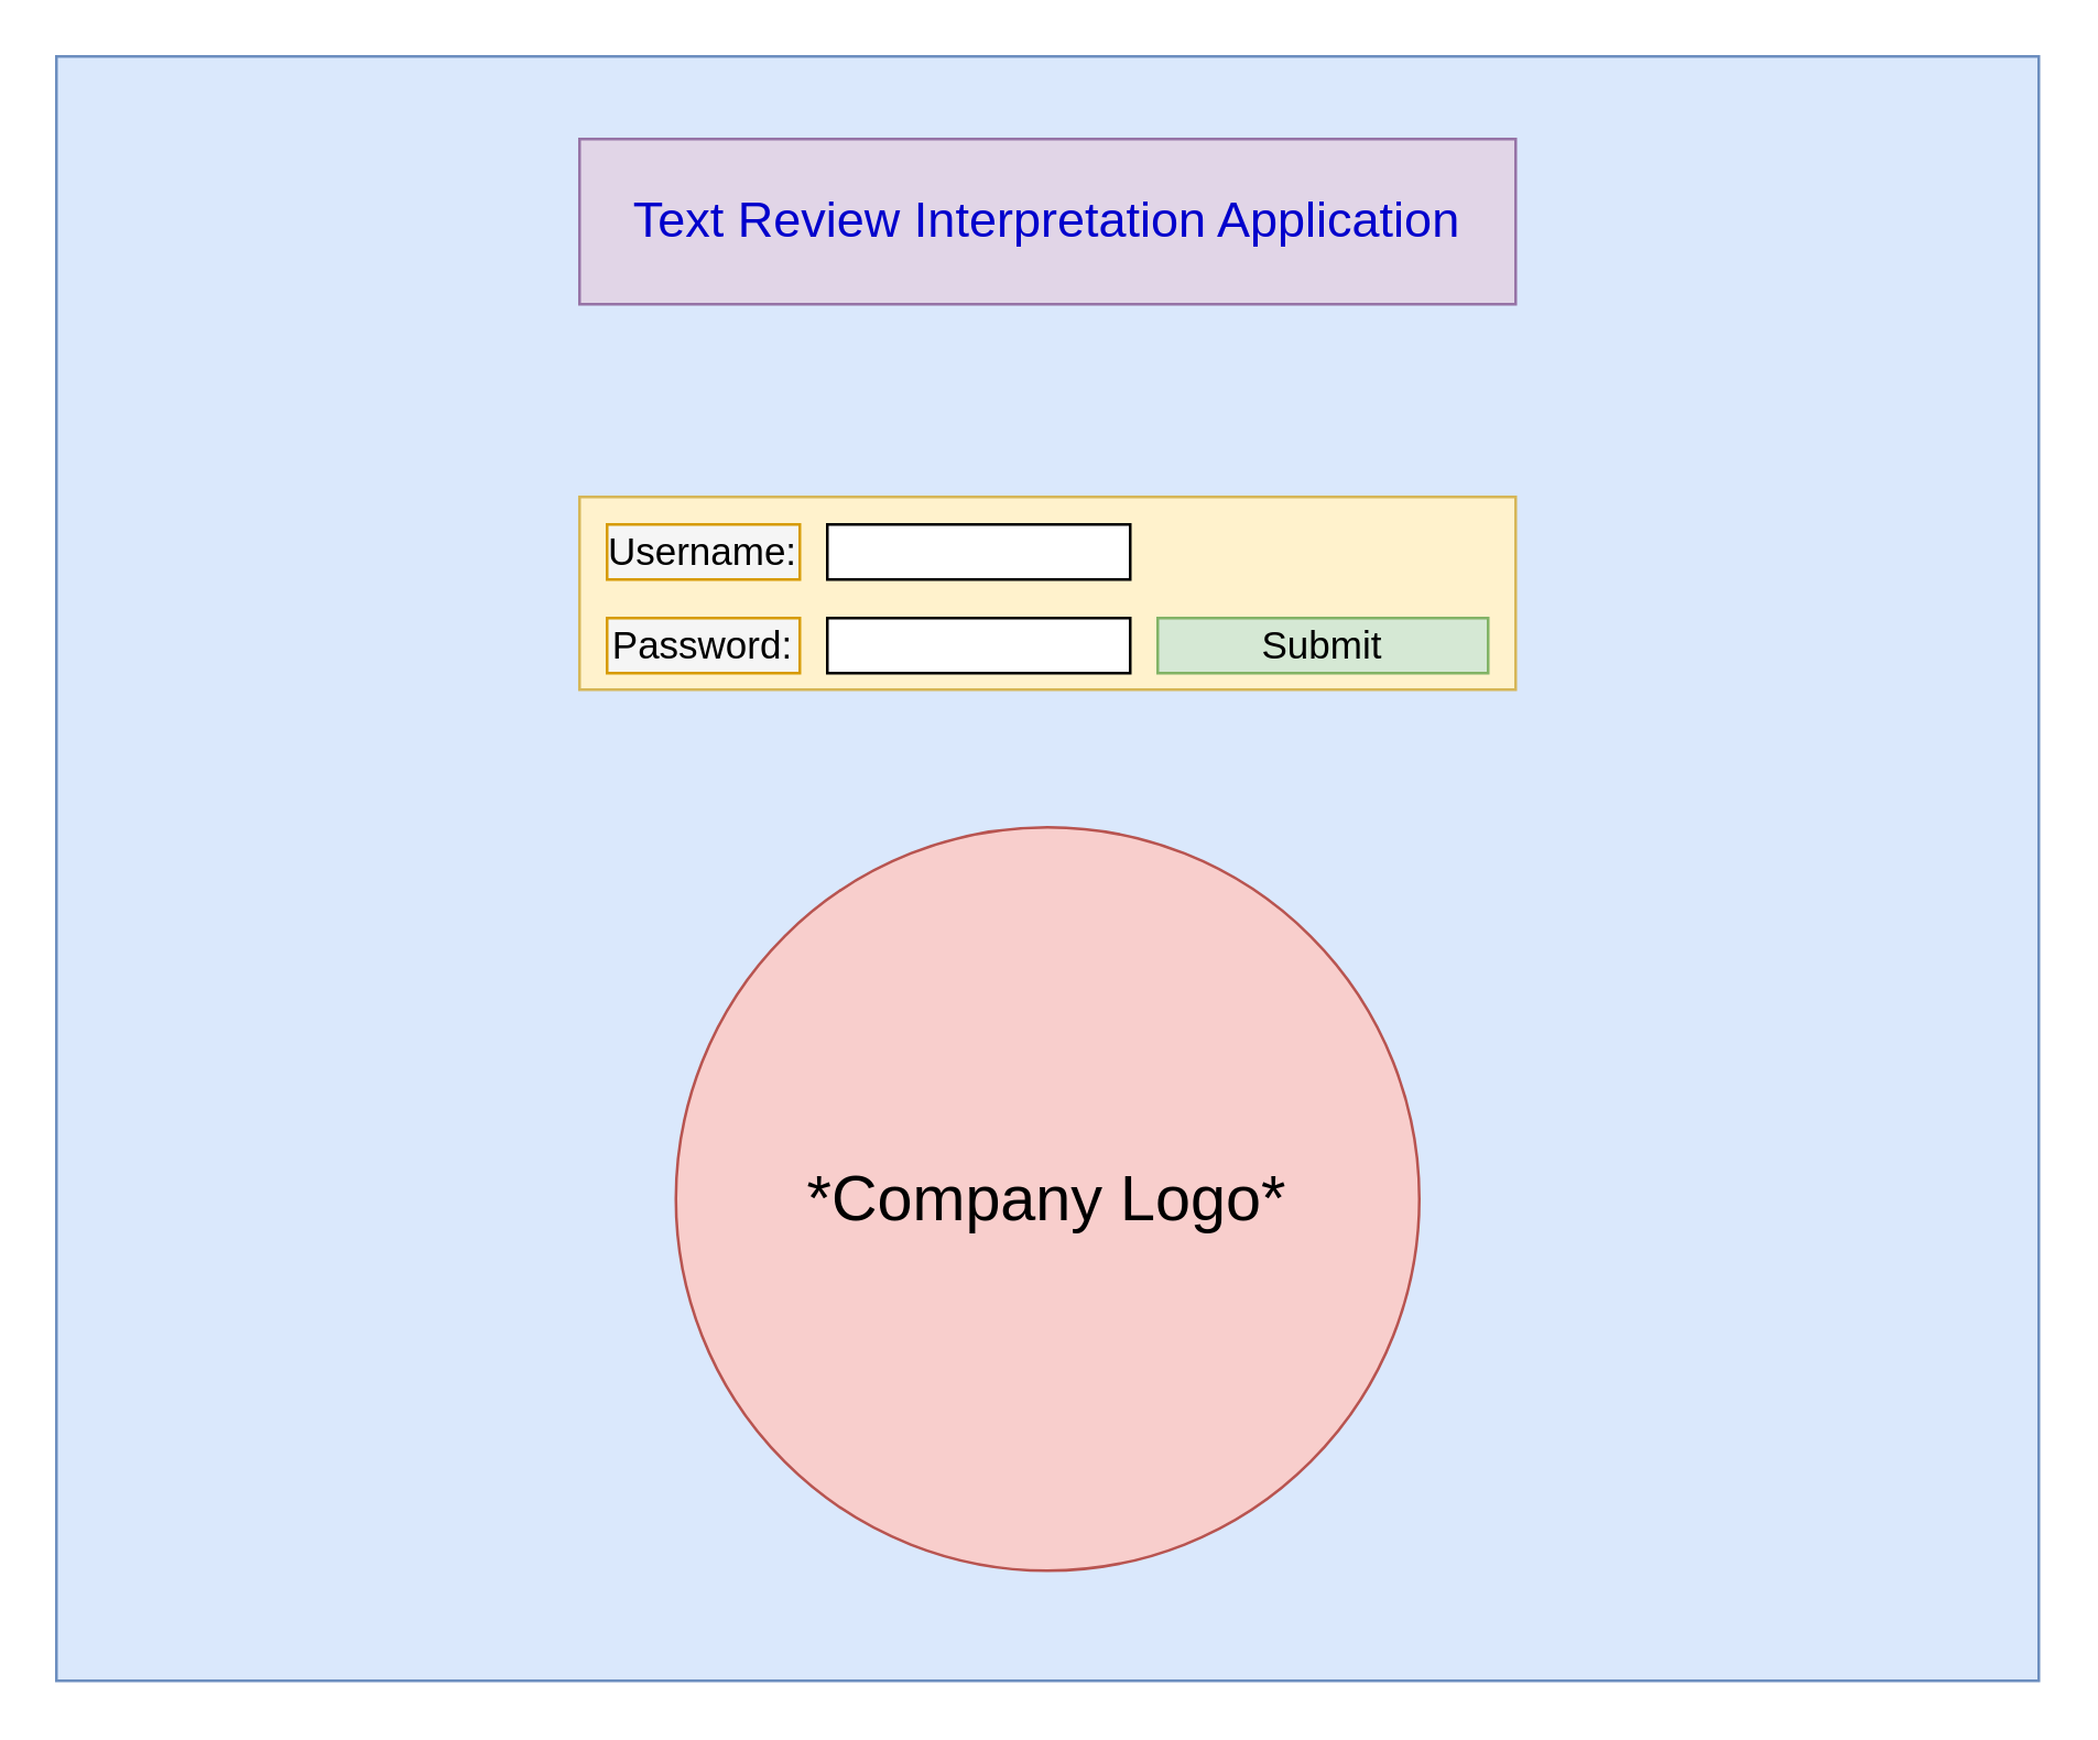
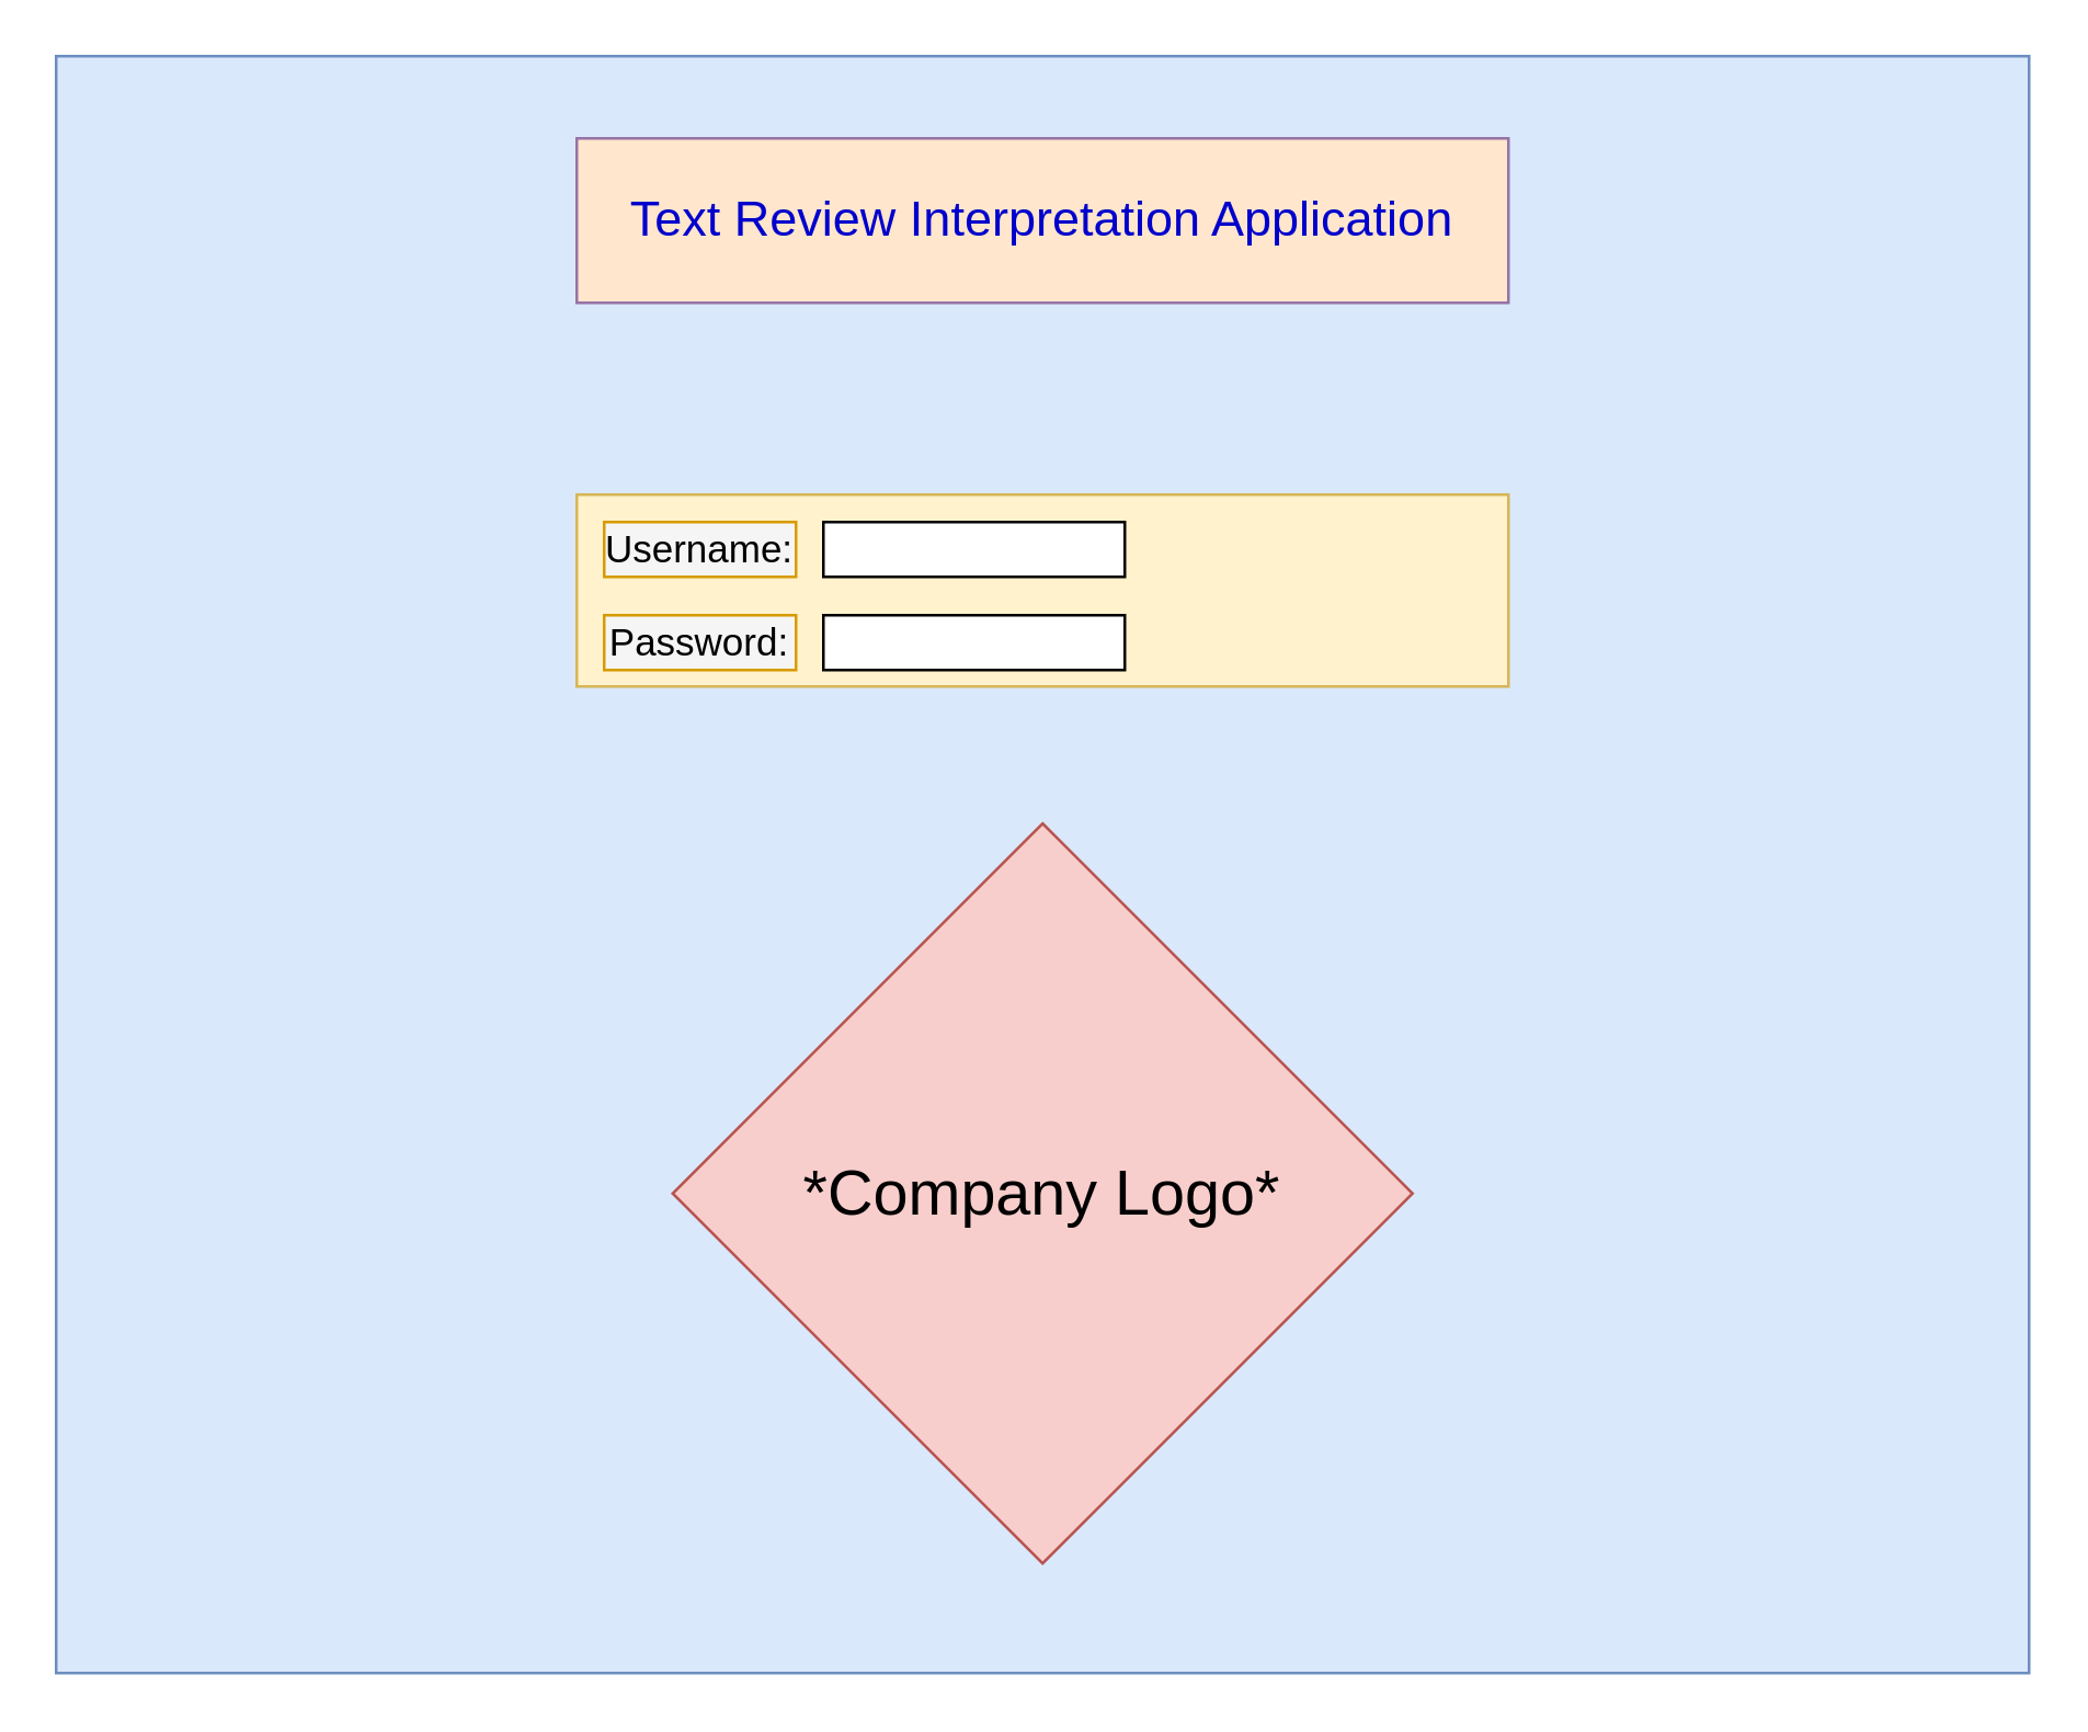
- <mxCell id="3" value="&lt;font style=&quot;font-size: 18px&quot; color=&quot;#0000cc&quot;&gt;Text Review Interpretation Application&lt;/font&gt;" style="rounded=0;whiteSpace=wrap;html=1;fillColor=#e1d5e7;strokeColor=#9673a6;" vertex="1" parent="1"><mxGeometry x="210" y="50" width="340" height="60" as="geometry" /></mxCell>
+ <mxCell id="3" value="&lt;font style=&quot;font-size: 18px&quot; color=&quot;#0000cc&quot;&gt;Text Review Interpretation Application&lt;/font&gt;" style="rounded=0;whiteSpace=wrap;html=1;fillColor=#ffe6cc;strokeColor=#9673a6;" vertex="1" parent="1"><mxGeometry x="210" y="50" width="340" height="60" as="geometry" /></mxCell>
- <mxCell id="8" value="&lt;font style=&quot;font-size: 14px&quot;&gt;Submit&lt;/font&gt;" style="rounded=0;whiteSpace=wrap;html=1;fillColor=#d5e8d4;strokeColor=#82b366;" vertex="1" parent="1"><mxGeometry x="420" y="224" width="120" height="20" as="geometry" /></mxCell>
- <mxCell id="6" value="&lt;font style=&quot;font-size: 23px&quot;&gt;*Company Logo*&lt;/font&gt;" style="ellipse;whiteSpace=wrap;html=1;aspect=fixed;fillColor=#f8cecc;strokeColor=#b85450;" vertex="1" parent="1"><mxGeometry x="245" y="300" width="270" height="270" as="geometry" /></mxCell>
+ <mxCell id="6" value="&lt;font style=&quot;font-size: 23px&quot;&gt;*Company Logo*&lt;/font&gt;" style="rhombus;whiteSpace=wrap;html=1;aspect=fixed;fillColor=#f8cecc;strokeColor=#b85450;" vertex="1" parent="1"><mxGeometry x="245" y="300" width="270" height="270" as="geometry" /></mxCell>
